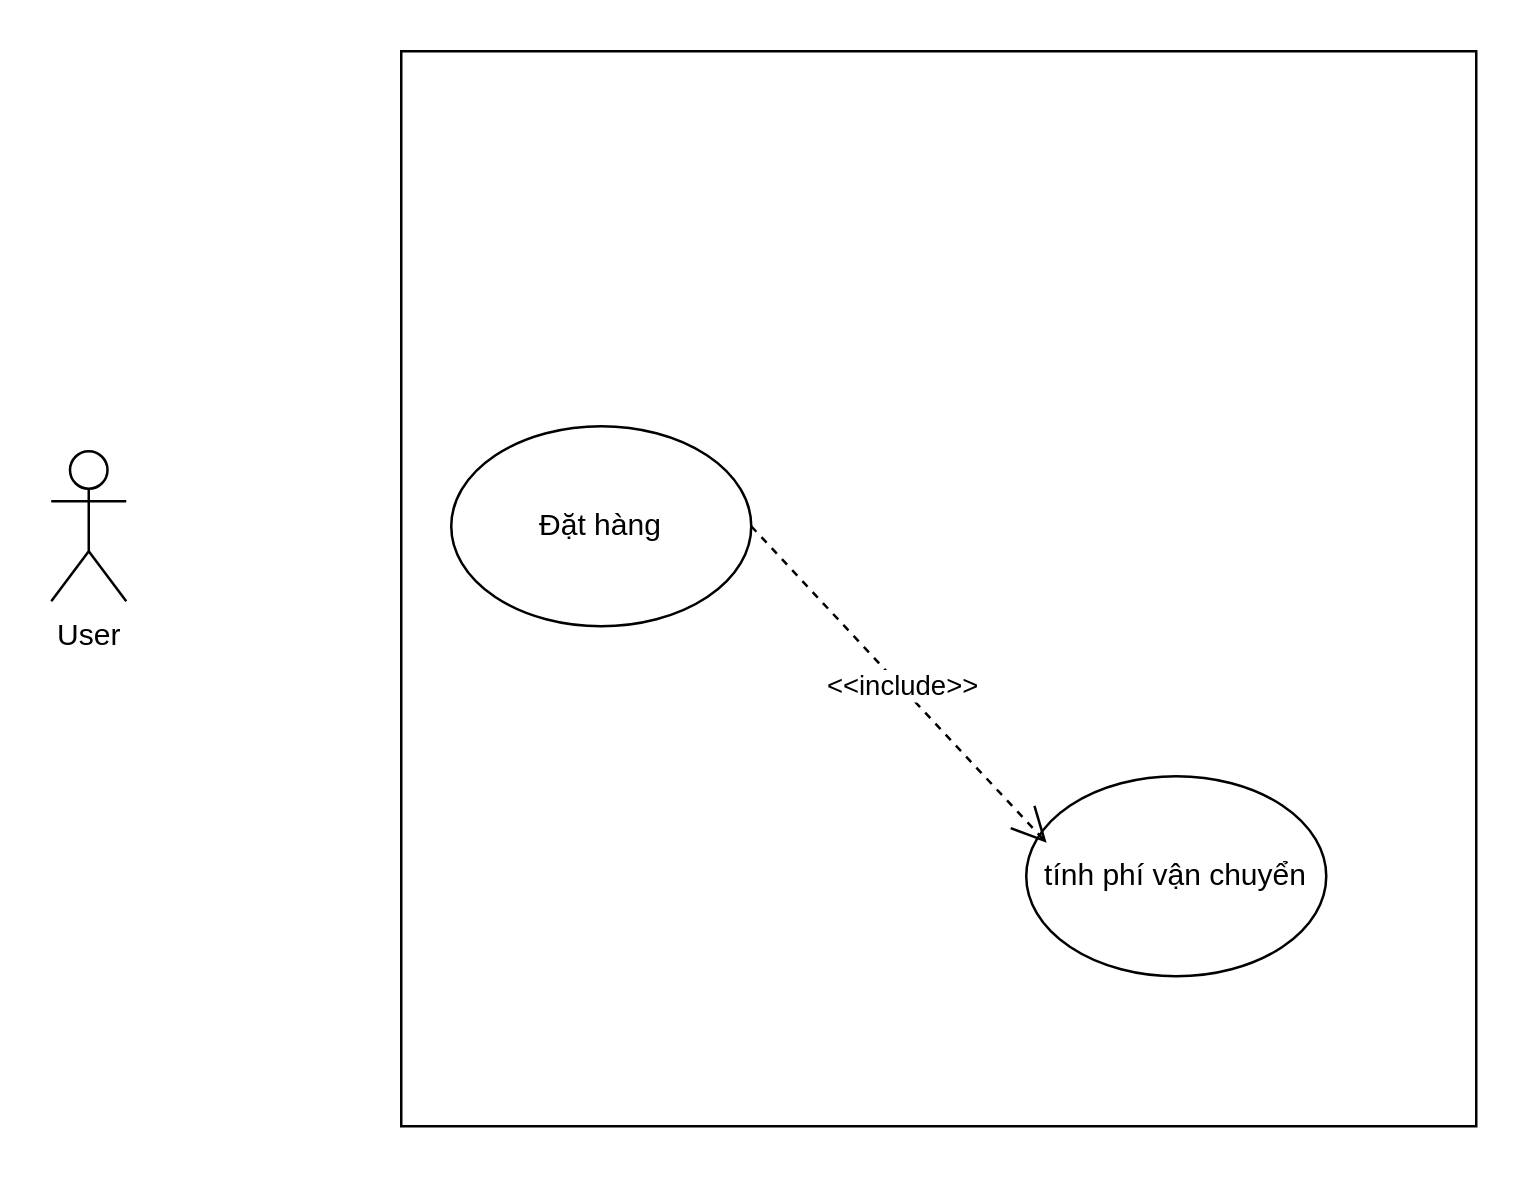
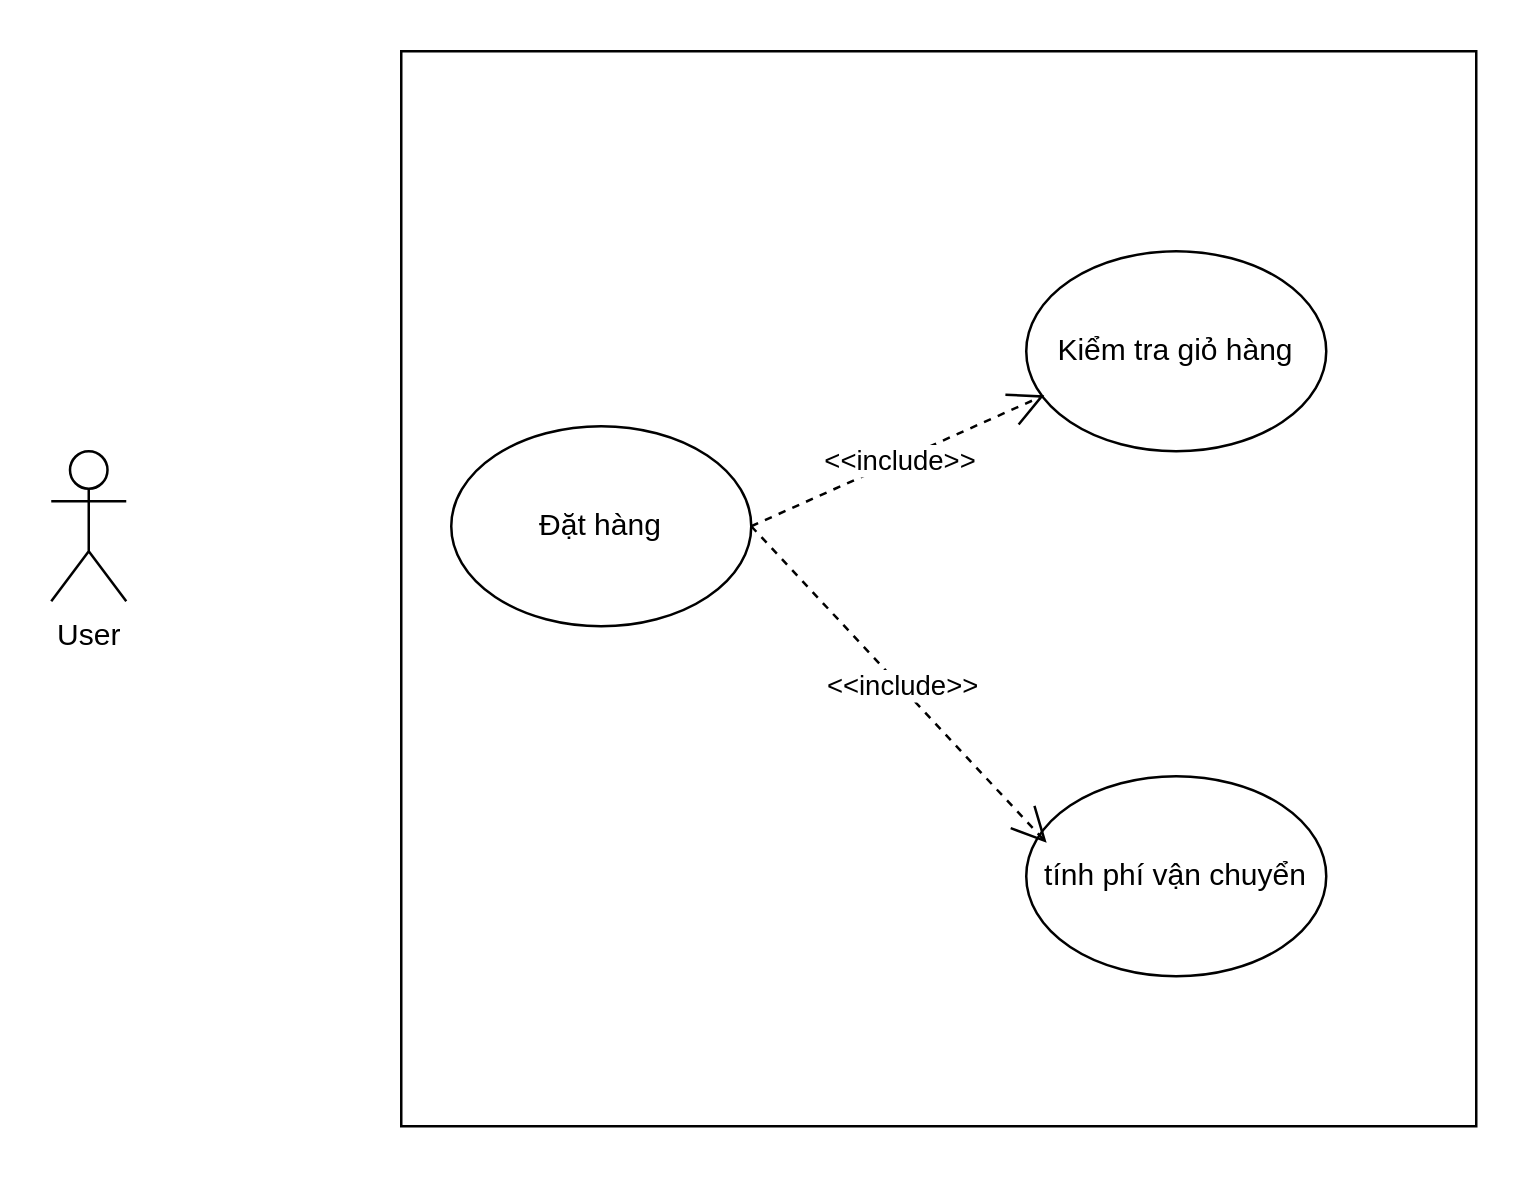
+ <mxCell id="6" value="Kiểm tra giỏ hàng" style="ellipse;whiteSpace=wrap;html=1;" vertex="1" parent="1"><mxGeometry x="410" y="100" width="120" height="80" as="geometry" /></mxCell>
+ <mxCell id="7" value="&lt;div style=&quot;text-align: start;&quot;&gt;&lt;span style=&quot;background-color: light-dark(#ffffff, var(--ge-dark-color, #121212)); white-space: pre-wrap;&quot;&gt;&lt;font face=&quot;Arial, sans-serif&quot;&gt;&amp;nbsp;&amp;lt;&amp;lt;include&amp;gt;&amp;gt;&lt;/font&gt;&lt;/span&gt;&lt;/div&gt;" style="endArrow=open;endSize=12;dashed=1;html=1;rounded=0;exitX=1;exitY=0.5;exitDx=0;exitDy=0;entryX=0.06;entryY=0.72;entryDx=0;entryDy=0;entryPerimeter=0;" edge="1" parent="1" source="4" target="6"><mxGeometry x="0.001" width="160" relative="1" as="geometry"><mxPoint x="320" y="209.52" as="sourcePoint" /><mxPoint x="480" y="209.52" as="targetPoint" /><mxPoint as="offset" /></mxGeometry></mxCell>
